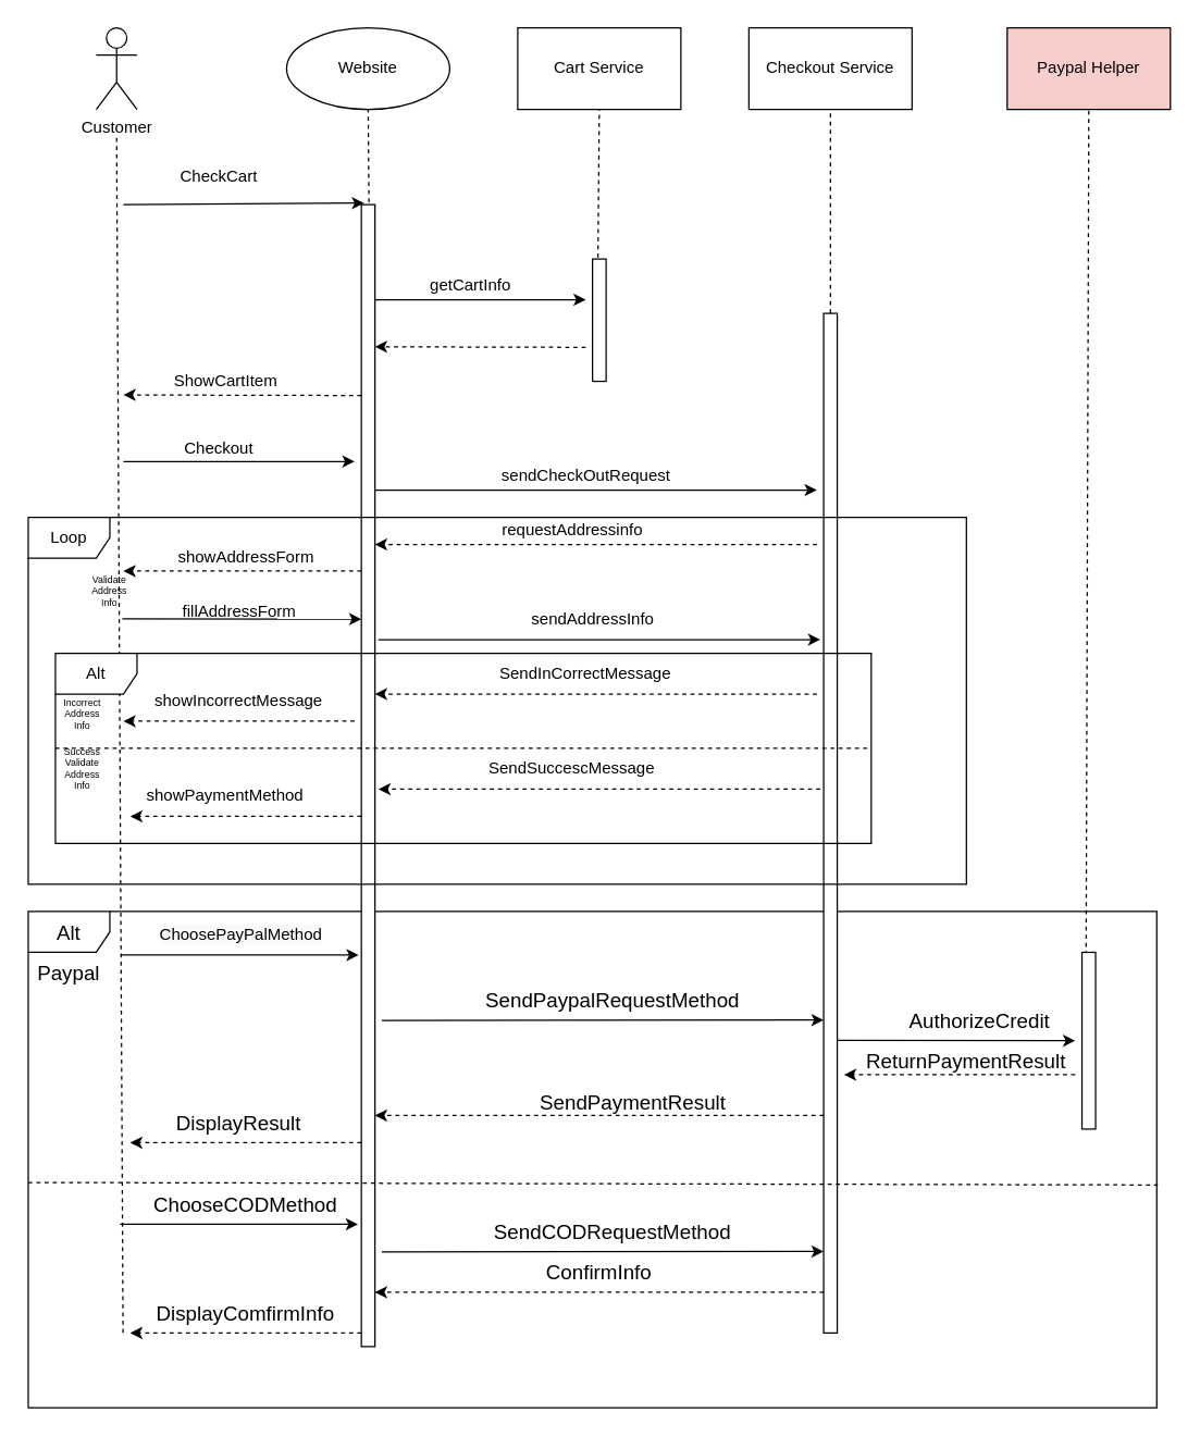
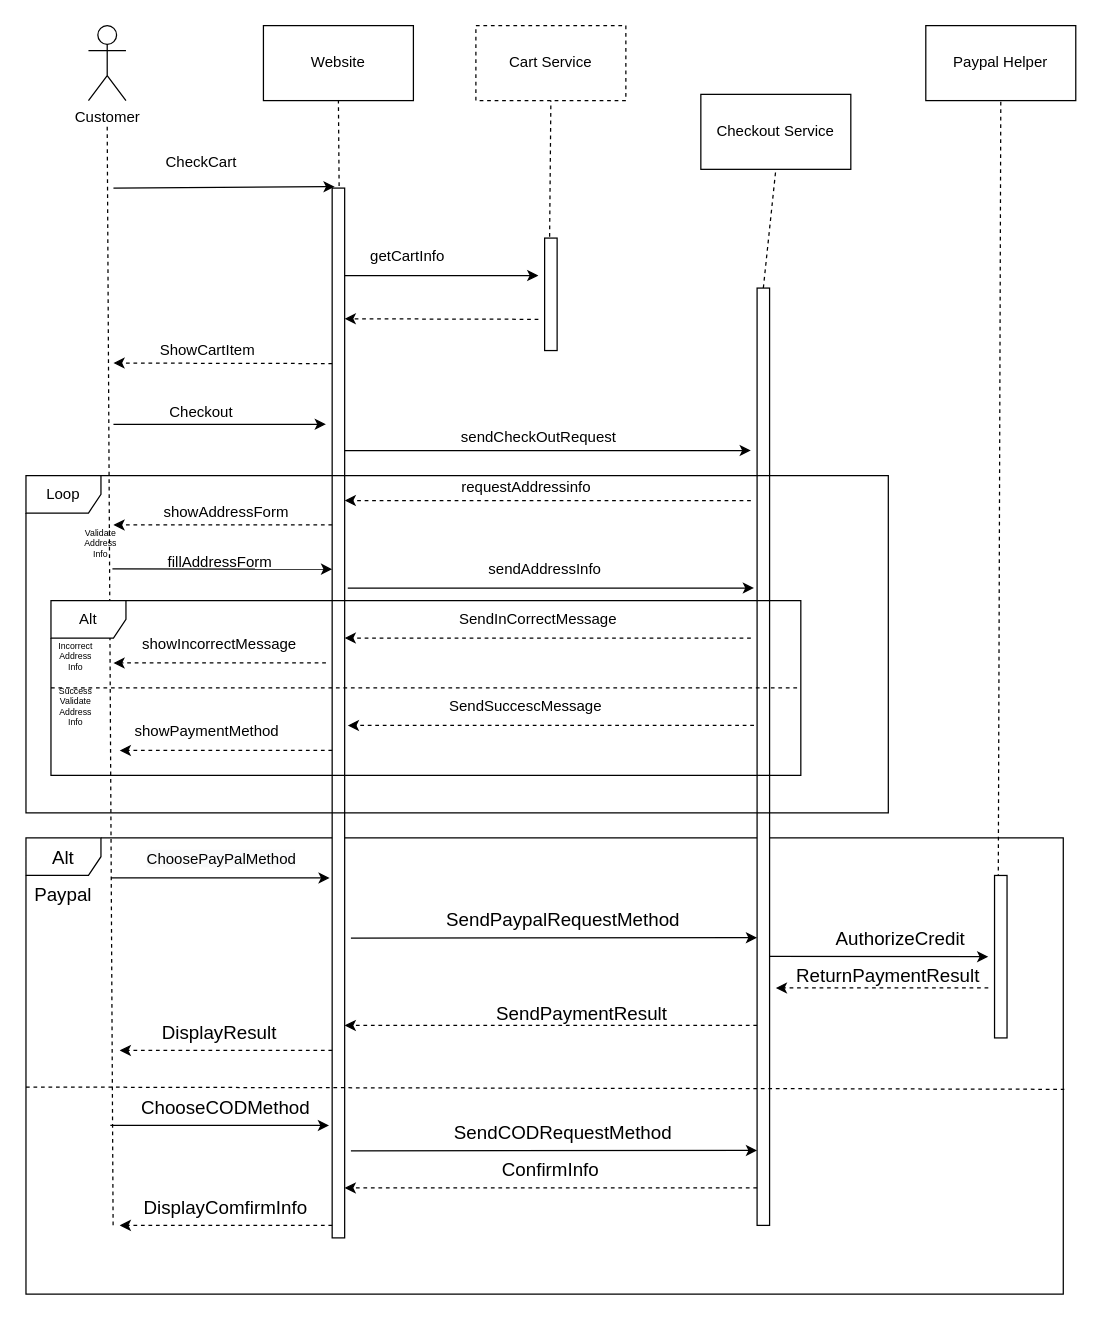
- <mxCell id="5" value="Website" style="ellipse;whiteSpace=wrap;html=1;" vertex="1" parent="1"><mxGeometry x="210" y="20" width="120" height="60" as="geometry" /></mxCell>
+ <mxCell id="5" value="Website" style="rounded=0;whiteSpace=wrap;html=1;" vertex="1" parent="1"><mxGeometry x="210" y="20" width="120" height="60" as="geometry" /></mxCell>
- <mxCell id="6" value="Cart Service" style="rounded=0;whiteSpace=wrap;html=1;" vertex="1" parent="1"><mxGeometry x="380" y="20" width="120" height="60" as="geometry" /></mxCell>
+ <mxCell id="6" value="Cart Service" style="rounded=0;whiteSpace=wrap;html=1;dashed=1;" vertex="1" parent="1"><mxGeometry x="380" y="20" width="120" height="60" as="geometry" /></mxCell>
- <mxCell id="9" value="Checkout Service" style="rounded=0;whiteSpace=wrap;html=1;" vertex="1" parent="1"><mxGeometry x="550" y="20" width="120" height="60" as="geometry" /></mxCell>
+ <mxCell id="9" value="Checkout Service" style="rounded=0;whiteSpace=wrap;html=1;" vertex="1" parent="1"><mxGeometry x="560" y="75" width="120" height="60" as="geometry" /></mxCell>
- <mxCell id="13" value="Paypal Helper" style="rounded=0;whiteSpace=wrap;html=1;fillColor=#f8cecc;" vertex="1" parent="1"><mxGeometry x="740" y="20" width="120" height="60" as="geometry" /></mxCell>
+ <mxCell id="13" value="Paypal Helper" style="rounded=0;whiteSpace=wrap;html=1;" vertex="1" parent="1"><mxGeometry x="740" y="20" width="120" height="60" as="geometry" /></mxCell>
- <mxCell id="21" value="getCartInfo" style="text;html=1;align=center;verticalAlign=middle;resizable=0;points=[];autosize=1;strokeColor=none;fillColor=none;" vertex="1" parent="1"><mxGeometry x="310" y="200" width="70" height="20" as="geometry" /></mxCell>
+ <mxCell id="21" value="getCartInfo" style="text;html=1;align=center;verticalAlign=middle;resizable=0;points=[];autosize=1;strokeColor=none;fillColor=none;" vertex="1" parent="1"><mxGeometry x="290" y="195" width="70" height="20" as="geometry" /></mxCell>
